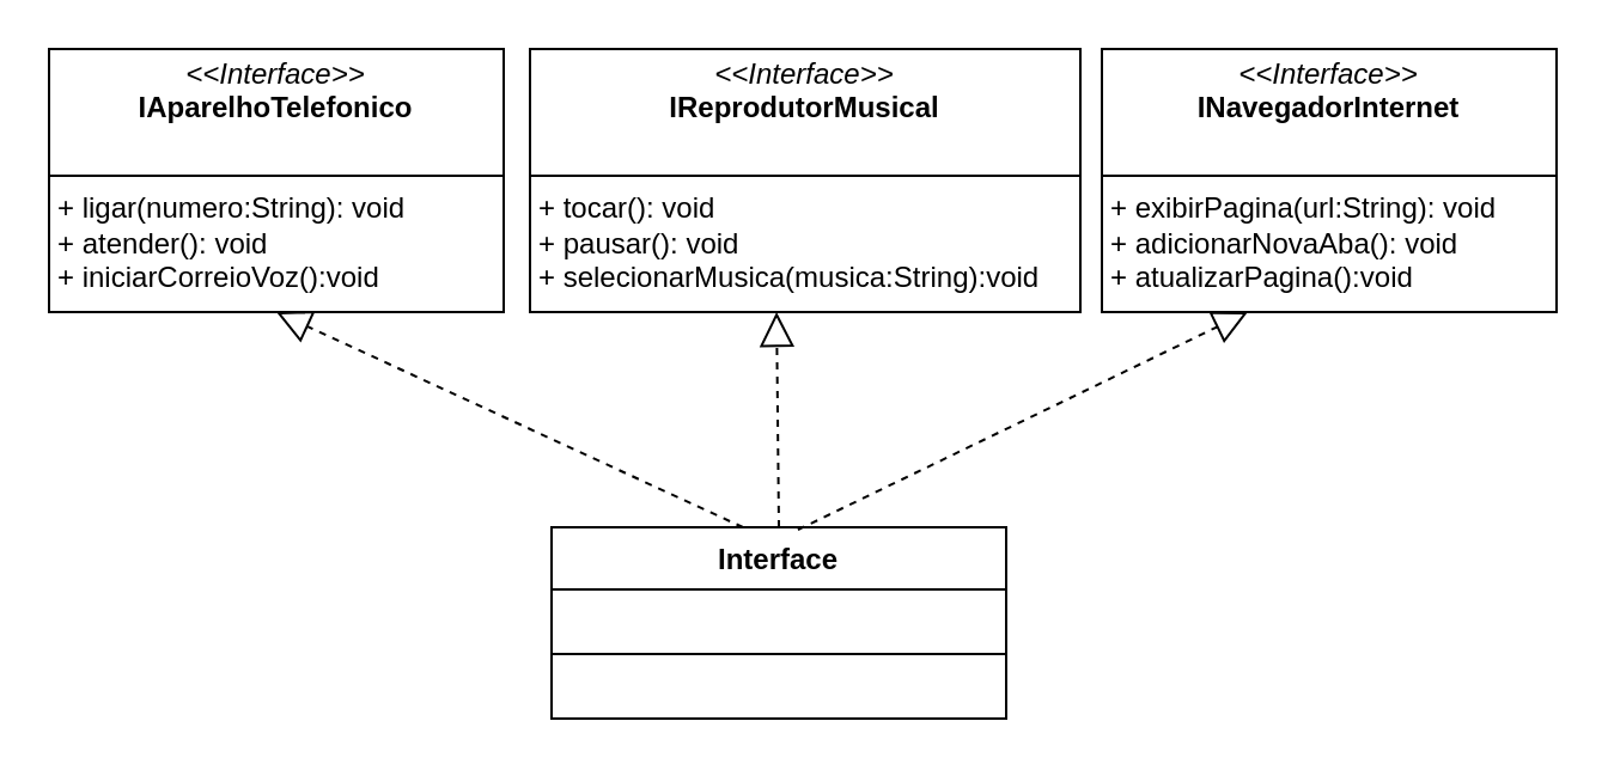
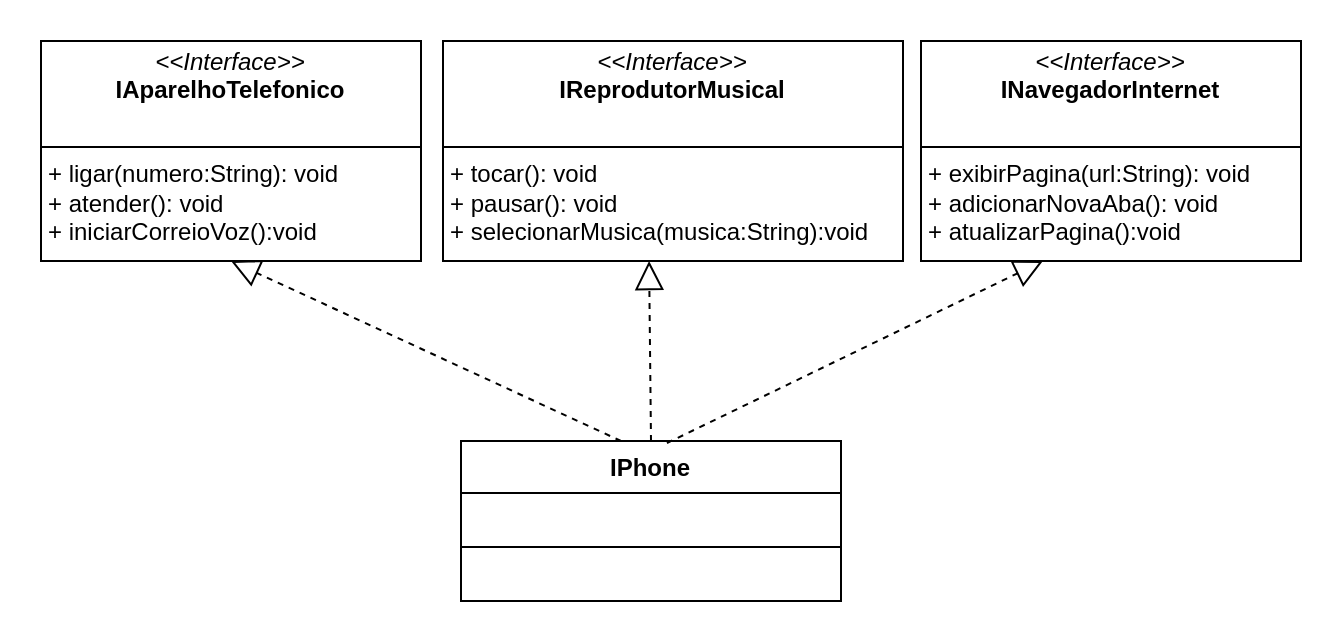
- <mxCell id="5" value="Interface" style="swimlane;fontStyle=1;align=center;verticalAlign=top;childLayout=stackLayout;horizontal=1;startSize=26;horizontalStack=0;resizeParent=1;resizeParentMax=0;resizeLast=0;collapsible=1;marginBottom=0;whiteSpace=wrap;html=1;" vertex="1" parent="1"><mxGeometry x="230" y="220" width="190" height="80" as="geometry" /></mxCell>
+ <mxCell id="5" value="IPhone" style="swimlane;fontStyle=1;align=center;verticalAlign=top;childLayout=stackLayout;horizontal=1;startSize=26;horizontalStack=0;resizeParent=1;resizeParentMax=0;resizeLast=0;collapsible=1;marginBottom=0;whiteSpace=wrap;html=1;" vertex="1" parent="1"><mxGeometry x="230" y="220" width="190" height="80" as="geometry" /></mxCell>
